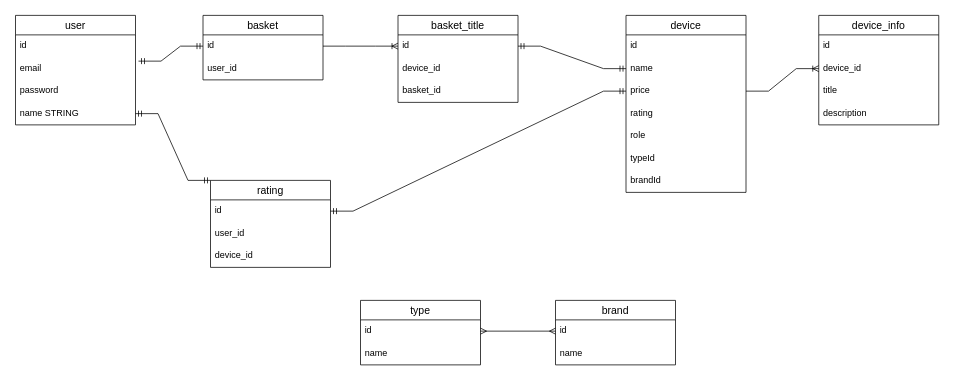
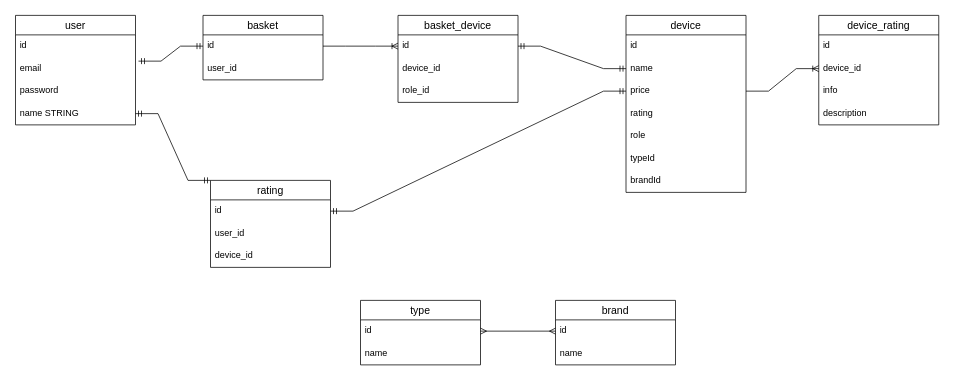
- <mxCell id="32" value="basket_title" style="swimlane;fontStyle=0;childLayout=stackLayout;horizontal=1;startSize=26;horizontalStack=0;resizeParent=1;resizeParentMax=0;resizeLast=0;collapsible=1;marginBottom=0;align=center;fontSize=14;" vertex="1" parent="1"><mxGeometry x="530" y="20" width="160" height="116" as="geometry" /></mxCell>
+ <mxCell id="32" value="basket_device" style="swimlane;fontStyle=0;childLayout=stackLayout;horizontal=1;startSize=26;horizontalStack=0;resizeParent=1;resizeParentMax=0;resizeLast=0;collapsible=1;marginBottom=0;align=center;fontSize=14;" vertex="1" parent="1"><mxGeometry x="530" y="20" width="160" height="116" as="geometry" /></mxCell>
- <mxCell id="26" value="device_info" style="swimlane;fontStyle=0;childLayout=stackLayout;horizontal=1;startSize=26;horizontalStack=0;resizeParent=1;resizeParentMax=0;resizeLast=0;collapsible=1;marginBottom=0;align=center;fontSize=14;" vertex="1" parent="1"><mxGeometry x="1091" y="20" width="160" height="146" as="geometry" /></mxCell>
+ <mxCell id="26" value="device_rating" style="swimlane;fontStyle=0;childLayout=stackLayout;horizontal=1;startSize=26;horizontalStack=0;resizeParent=1;resizeParentMax=0;resizeLast=0;collapsible=1;marginBottom=0;align=center;fontSize=14;" vertex="1" parent="1"><mxGeometry x="1091" y="20" width="160" height="146" as="geometry" /></mxCell>
- <mxCell id="35" value="basket_id" style="text;strokeColor=none;fillColor=none;spacingLeft=4;spacingRight=4;overflow=hidden;rotatable=0;points=[[0,0.5],[1,0.5]];portConstraint=eastwest;fontSize=12;" vertex="1" parent="32"><mxGeometry y="86" width="160" height="30" as="geometry" /></mxCell>
+ <mxCell id="35" value="role_id" style="text;strokeColor=none;fillColor=none;spacingLeft=4;spacingRight=4;overflow=hidden;rotatable=0;points=[[0,0.5],[1,0.5]];portConstraint=eastwest;fontSize=12;" vertex="1" parent="32"><mxGeometry y="86" width="160" height="30" as="geometry" /></mxCell>
- <mxCell id="29" value="title" style="text;strokeColor=none;fillColor=none;spacingLeft=4;spacingRight=4;overflow=hidden;rotatable=0;points=[[0,0.5],[1,0.5]];portConstraint=eastwest;fontSize=12;" vertex="1" parent="26"><mxGeometry y="86" width="160" height="30" as="geometry" /></mxCell>
+ <mxCell id="29" value="info" style="text;strokeColor=none;fillColor=none;spacingLeft=4;spacingRight=4;overflow=hidden;rotatable=0;points=[[0,0.5],[1,0.5]];portConstraint=eastwest;fontSize=12;" vertex="1" parent="26"><mxGeometry y="86" width="160" height="30" as="geometry" /></mxCell>
